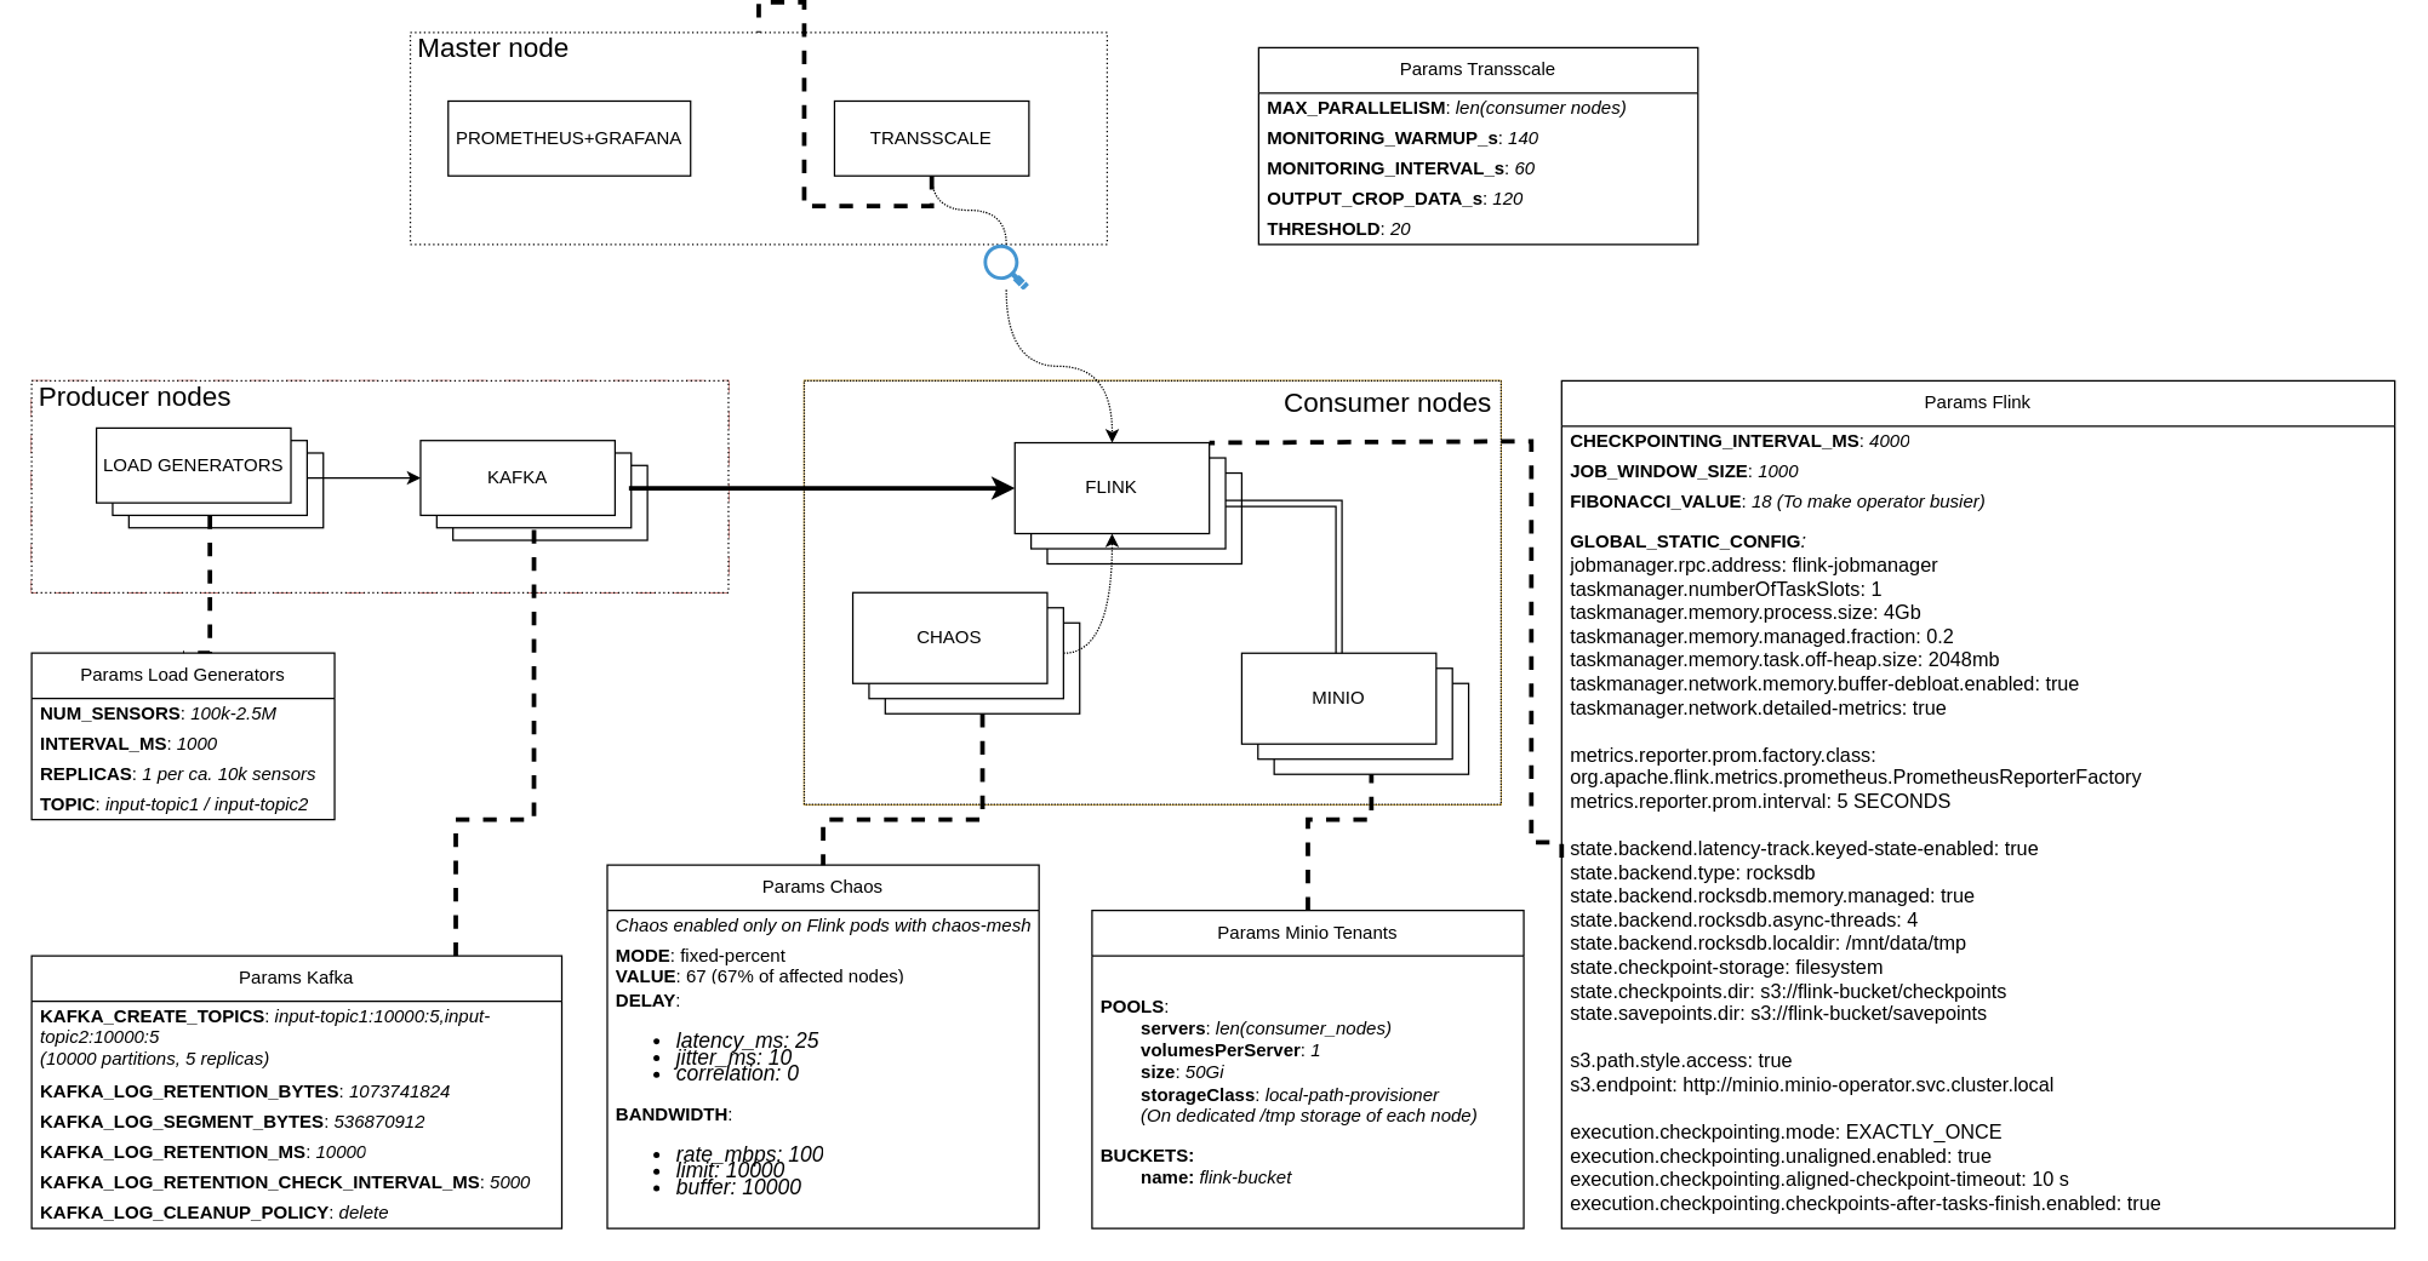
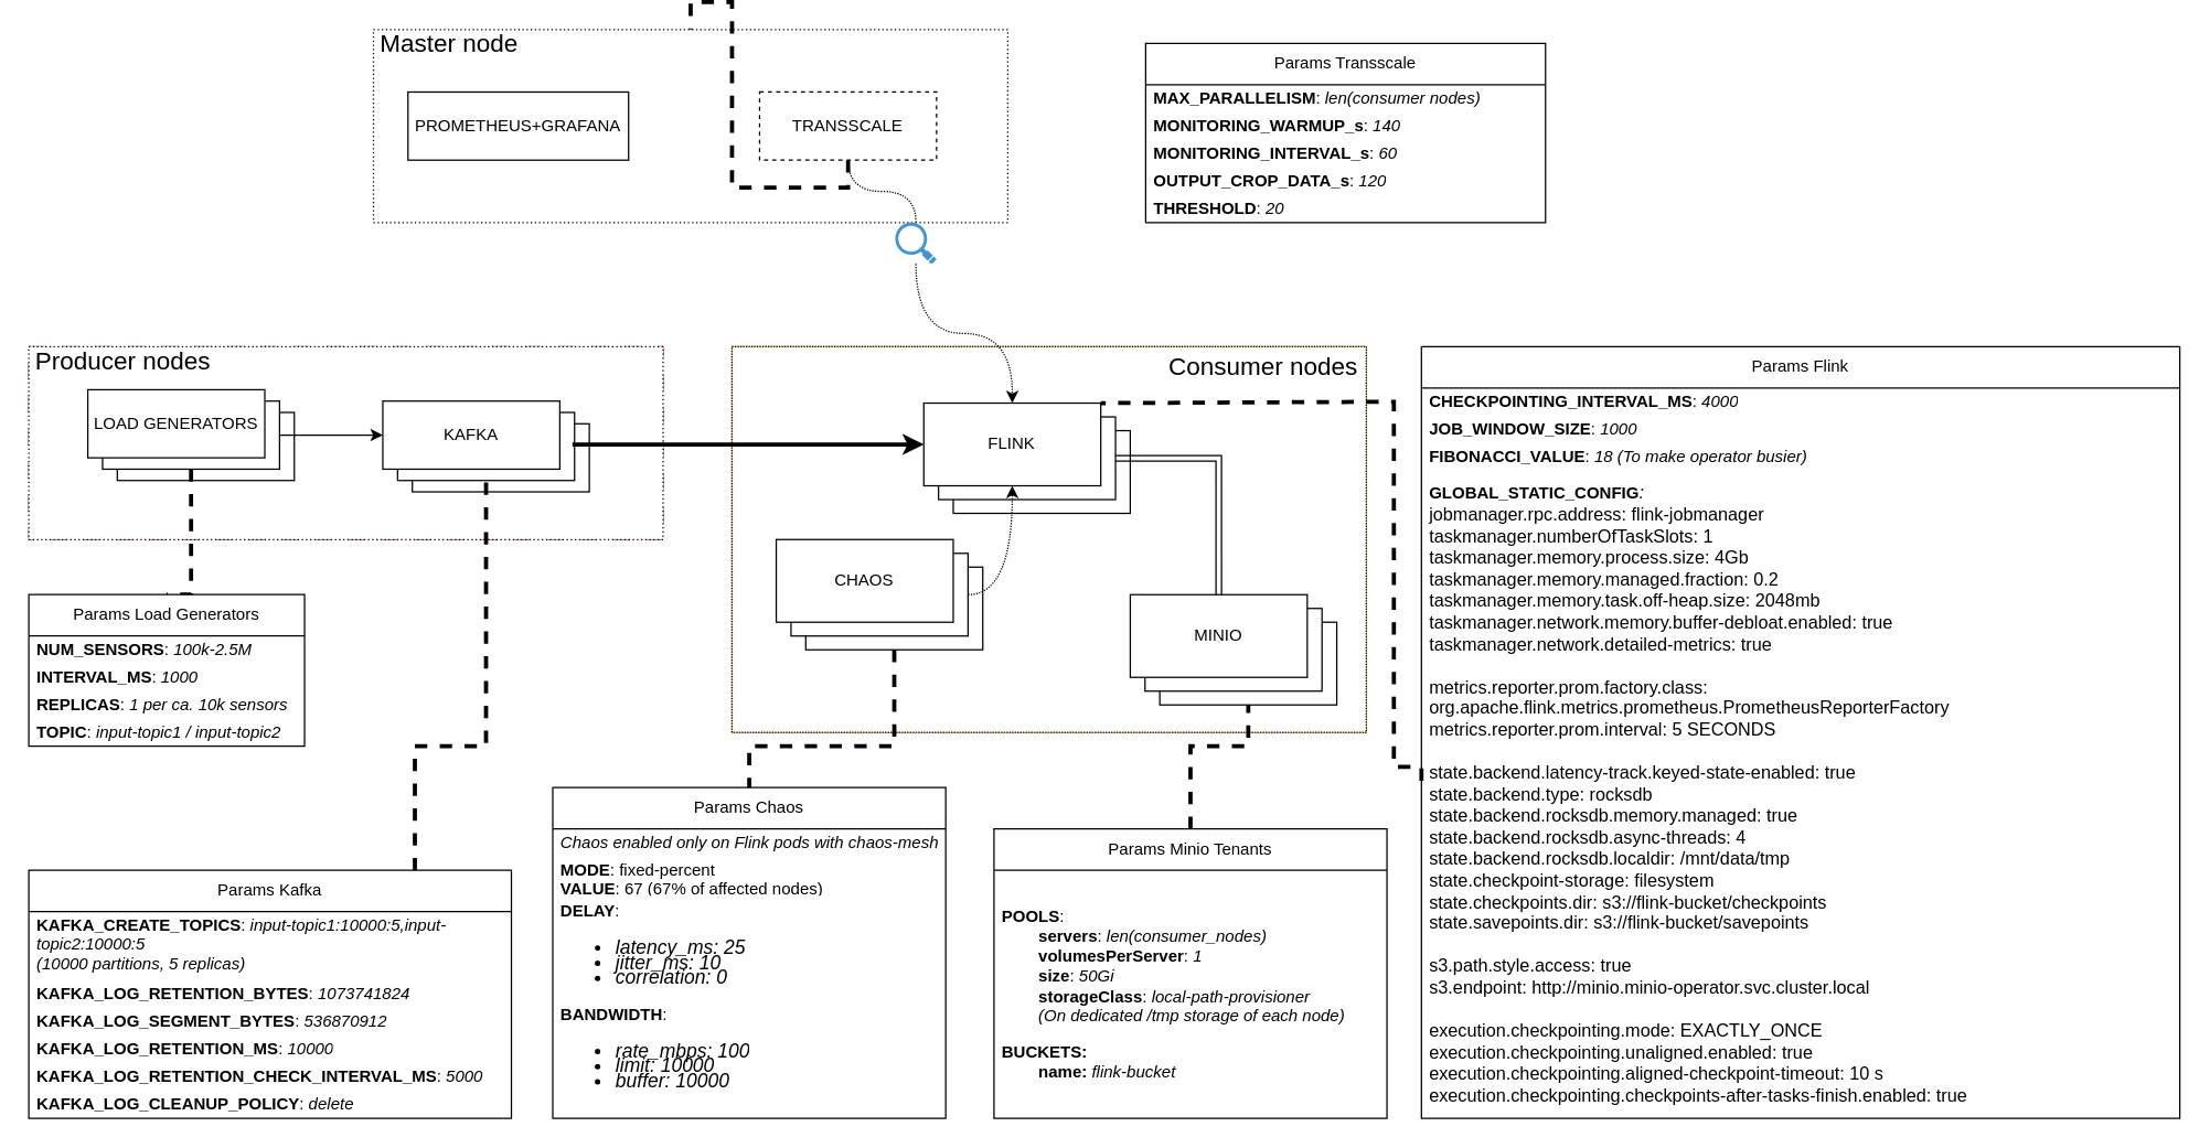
- <mxCell id="4" value="TRANSSCALE" style="rounded=0;whiteSpace=wrap;html=1;" vertex="1" parent="2"><mxGeometry x="280.004" y="45.289" width="128.372" height="49.412" as="geometry" /></mxCell>
+ <mxCell id="4" value="TRANSSCALE" style="rounded=0;whiteSpace=wrap;html=1;dashed=1;" vertex="1" parent="2"><mxGeometry x="280.004" y="45.289" width="128.372" height="49.412" as="geometry" /></mxCell>
